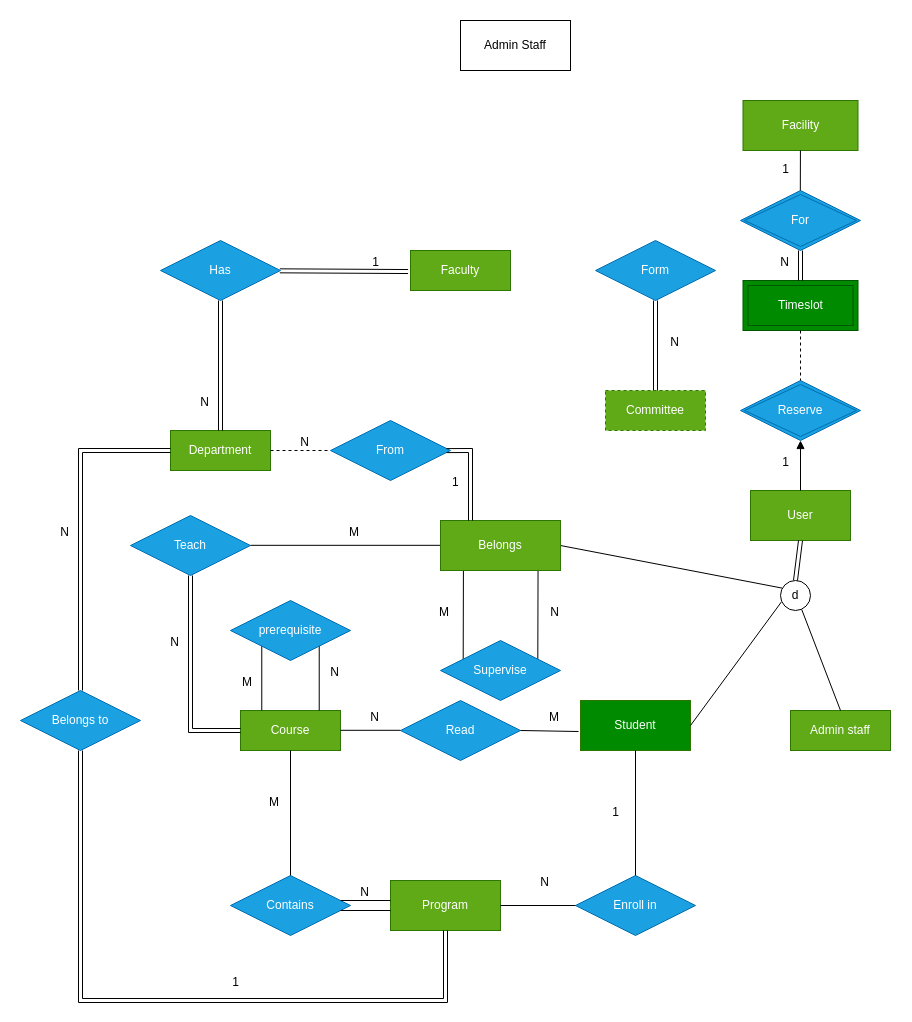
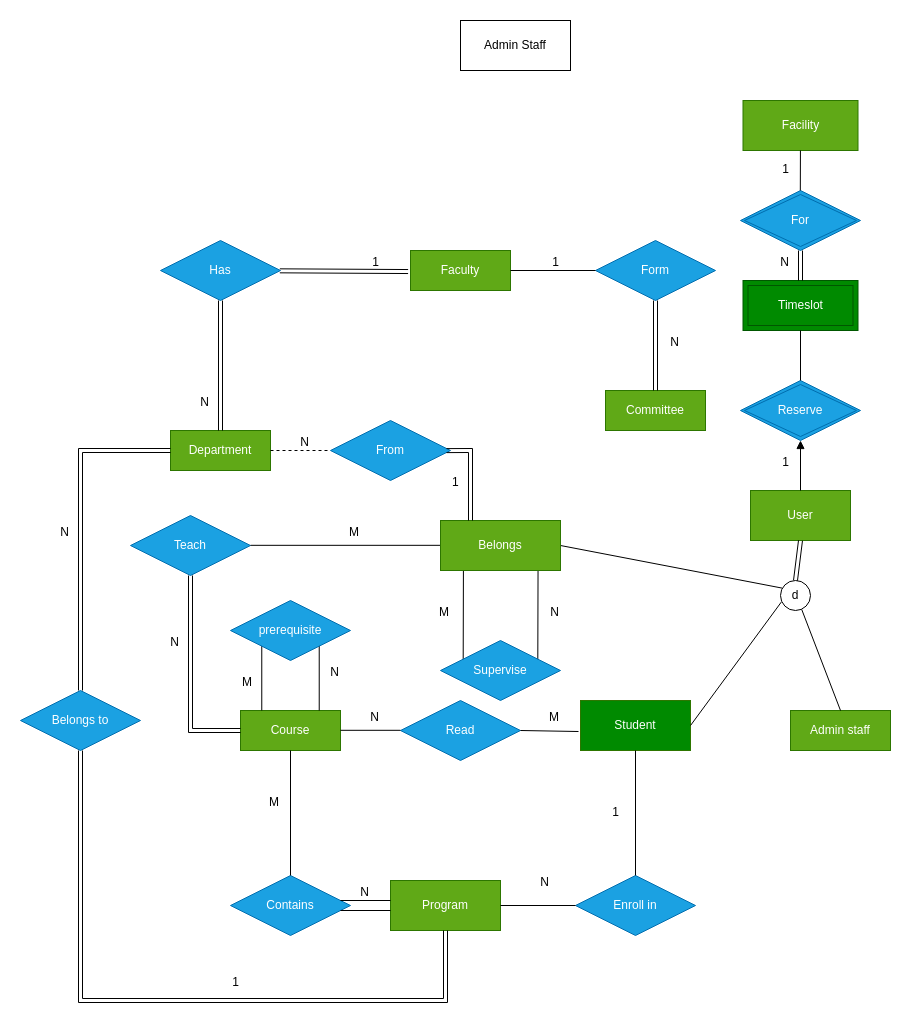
+ <mxCell id="55" value="" style="endArrow=none;html=1;rounded=0;exitX=1;exitY=0.5;exitDx=0;exitDy=0;" edge="1" parent="1" source="44" target="54"><mxGeometry relative="1" as="geometry"><mxPoint x="480" y="490" as="sourcePoint" /><mxPoint x="640" y="490" as="targetPoint" /></mxGeometry></mxCell>
+ <mxCell id="56" value="1" style="resizable=0;html=1;whiteSpace=wrap;align=right;verticalAlign=bottom;" connectable="0" vertex="1" parent="55"><mxGeometry x="1" relative="1" as="geometry"><mxPoint x="-35" as="offset" /></mxGeometry></mxCell>
- <mxCell id="12" value="" style="endArrow=none;html=1;rounded=0;entryX=0.5;entryY=0;entryDx=0;entryDy=0;exitX=0.5;exitY=1;exitDx=0;exitDy=0;dashed=1;" edge="1" parent="1" source="6" target="7"><mxGeometry relative="1" as="geometry"><mxPoint x="820" y="340" as="sourcePoint" /><mxPoint x="819" y="396" as="targetPoint" /></mxGeometry></mxCell>
+ <mxCell id="12" value="" style="endArrow=none;html=1;rounded=0;entryX=0.5;entryY=0;entryDx=0;entryDy=0;exitX=0.5;exitY=1;exitDx=0;exitDy=0;" edge="1" parent="1" source="6" target="7"><mxGeometry relative="1" as="geometry"><mxPoint x="820" y="340" as="sourcePoint" /><mxPoint x="819" y="396" as="targetPoint" /></mxGeometry></mxCell>
- <mxCell id="53" value="Committee" style="whiteSpace=wrap;html=1;align=center;fillColor=#60a917;fontColor=#ffffff;strokeColor=#2D7600;dashed=1;" vertex="1" parent="1"><mxGeometry x="605" y="390" width="100" height="40" as="geometry" /></mxCell>
+ <mxCell id="53" value="Committee" style="whiteSpace=wrap;html=1;align=center;fillColor=#60a917;fontColor=#ffffff;strokeColor=#2D7600;" vertex="1" parent="1"><mxGeometry x="605" y="390" width="100" height="40" as="geometry" /></mxCell>
